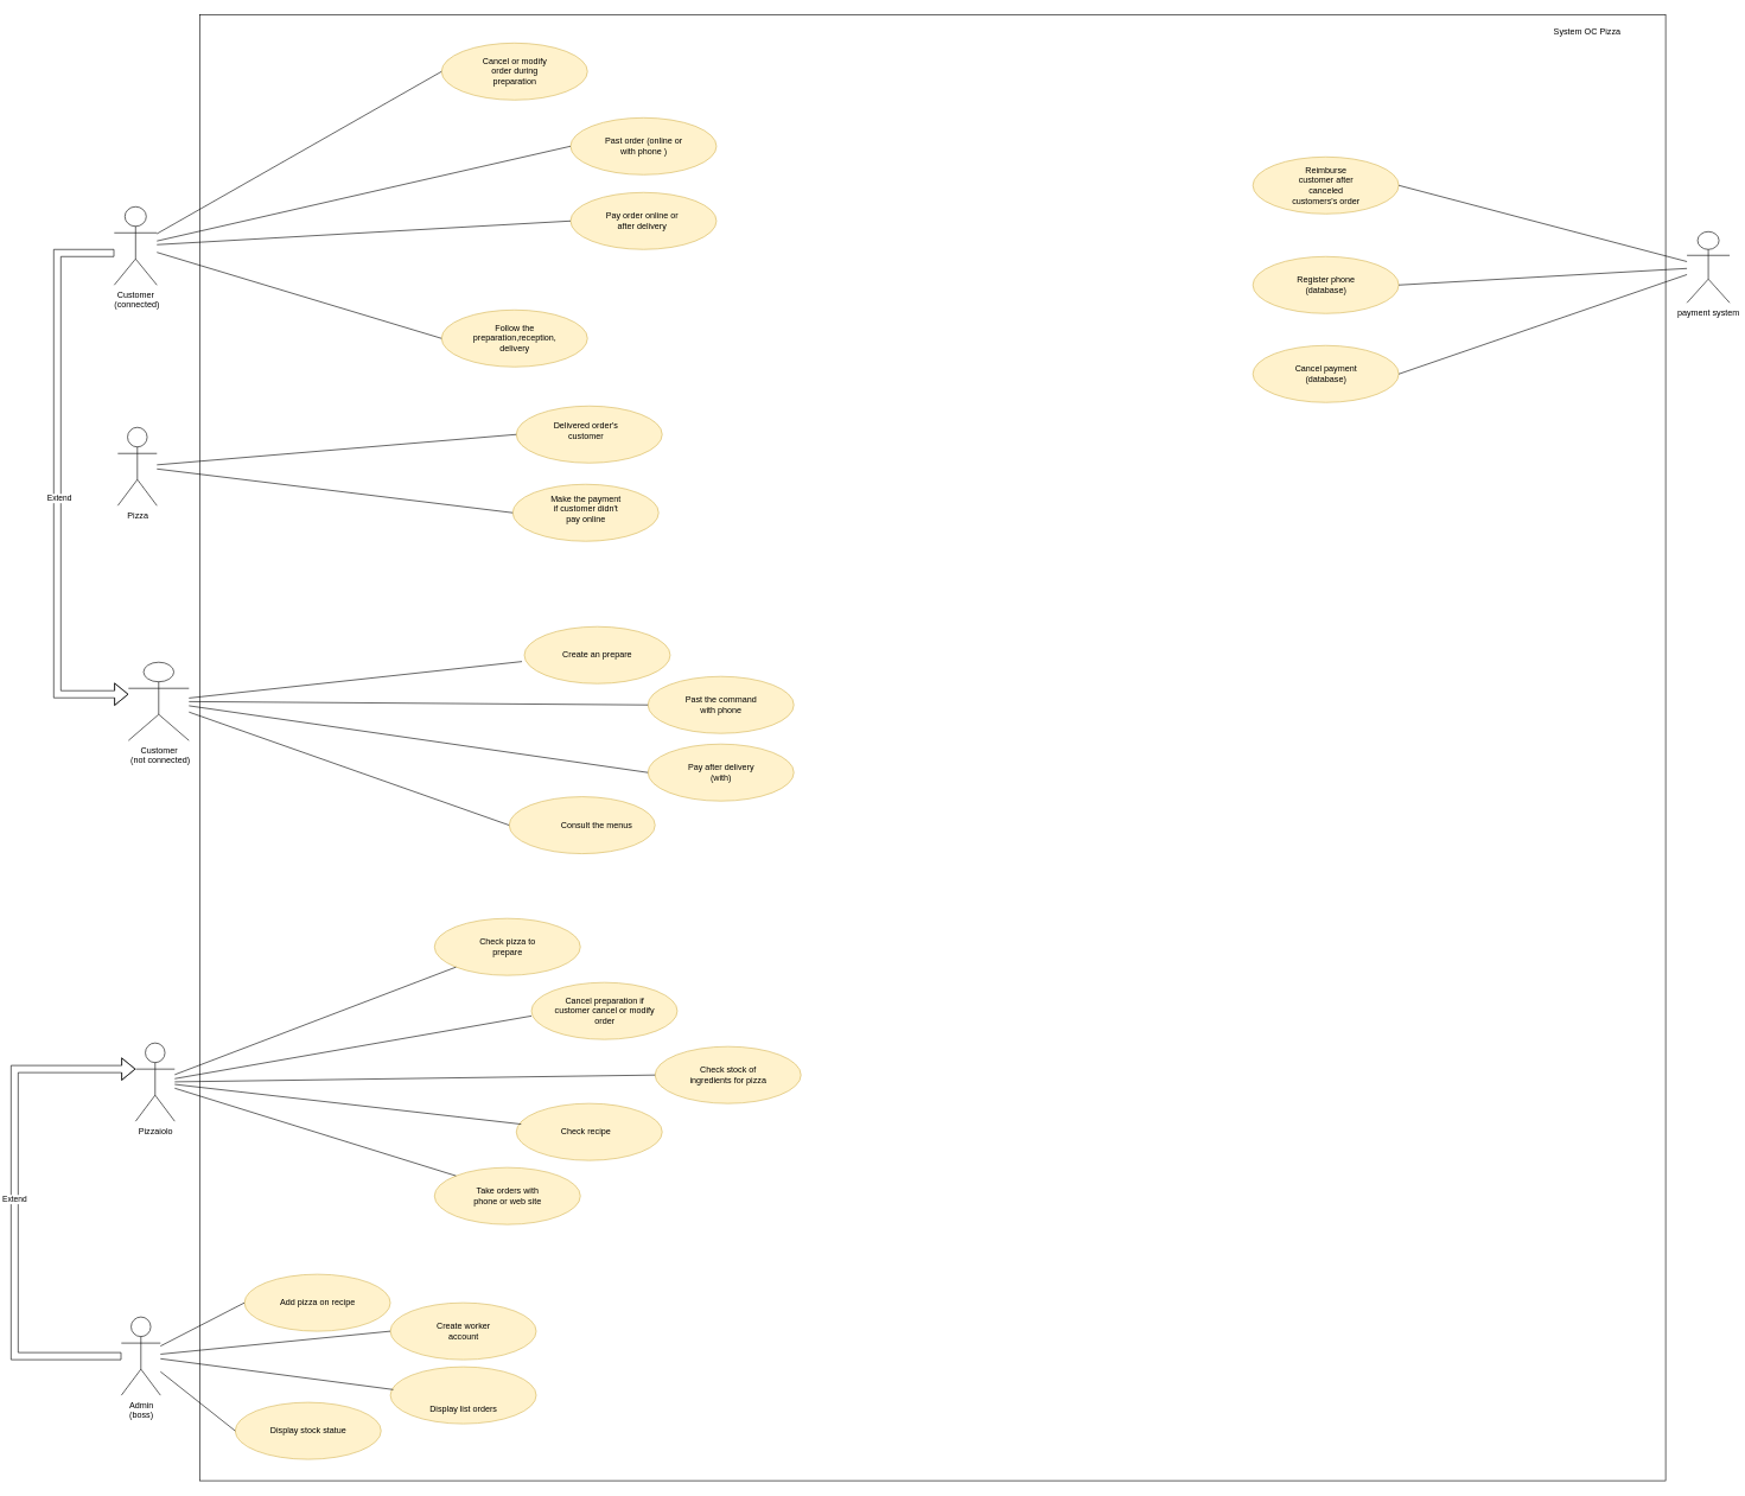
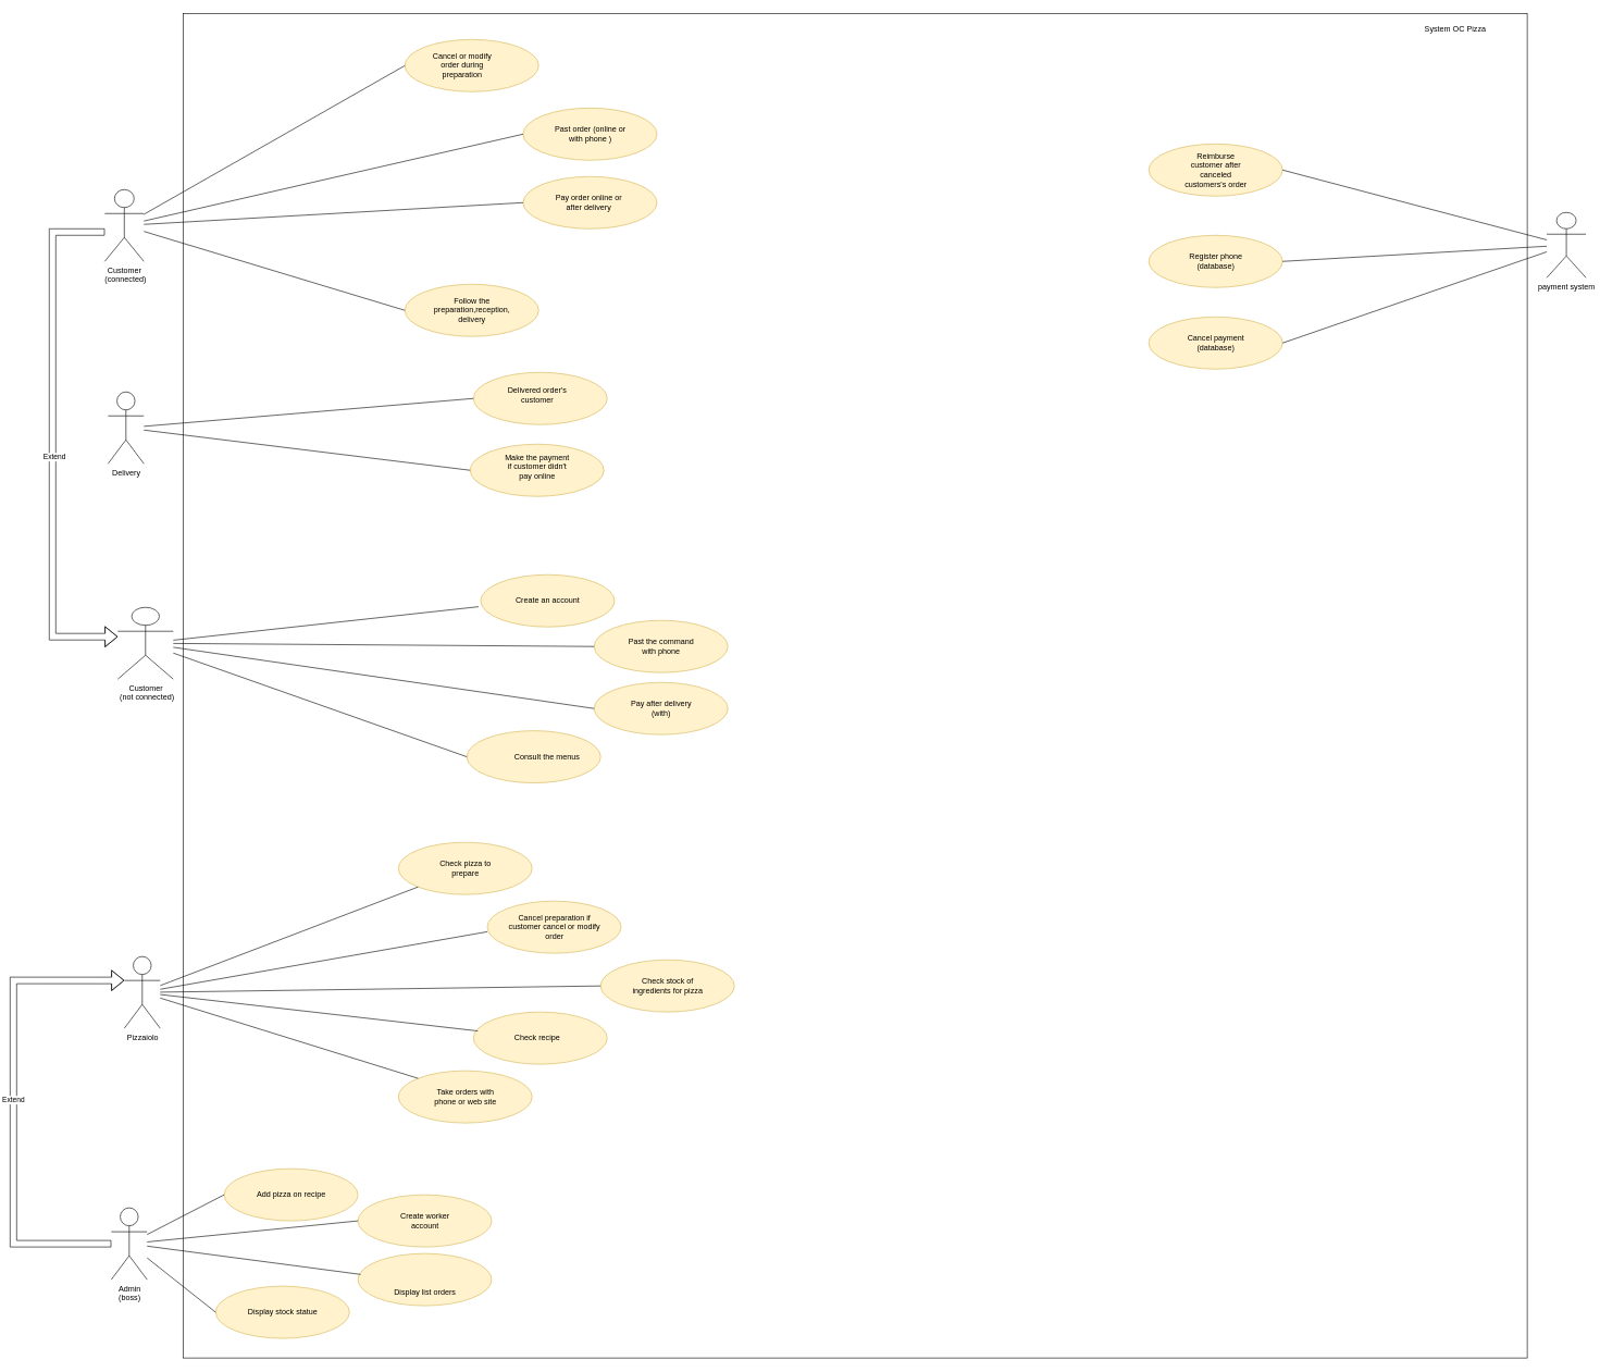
- <mxCell id="9" value="Cancel or modify order during preparation" style="text;html=1;strokeColor=none;fillColor=none;align=center;verticalAlign=middle;whiteSpace=wrap;rounded=0;" parent="1" vertex="1"><mxGeometry x="673.75" y="85" width="97.5" height="30" as="geometry" /></mxCell>
+ <mxCell id="9" value="Cancel or modify order during preparation" style="text;html=1;strokeColor=none;fillColor=none;align=center;verticalAlign=middle;whiteSpace=wrap;rounded=0;" parent="1" vertex="1"><mxGeometry x="658.75" y="85" width="97.5" height="30" as="geometry" /></mxCell>
- <mxCell id="5" value="Pizza" style="shape=umlActor;verticalLabelPosition=bottom;verticalAlign=top;html=1;outlineConnect=0;" parent="1" vertex="1"><mxGeometry x="165" y="600" width="55" height="110" as="geometry" /></mxCell>
+ <mxCell id="5" value="Delivery" style="shape=umlActor;verticalLabelPosition=bottom;verticalAlign=top;html=1;outlineConnect=0;" parent="1" vertex="1"><mxGeometry x="165" y="600" width="55" height="110" as="geometry" /></mxCell>
- <mxCell id="50" value="Create an prepare" style="text;html=1;strokeColor=none;fillColor=none;align=center;verticalAlign=middle;whiteSpace=wrap;rounded=0;" parent="1" vertex="1"><mxGeometry x="785" y="905" width="107.5" height="30" as="geometry" /></mxCell>
+ <mxCell id="50" value="Create an account" style="text;html=1;strokeColor=none;fillColor=none;align=center;verticalAlign=middle;whiteSpace=wrap;rounded=0;" parent="1" vertex="1"><mxGeometry x="785" y="905" width="107.5" height="30" as="geometry" /></mxCell>
